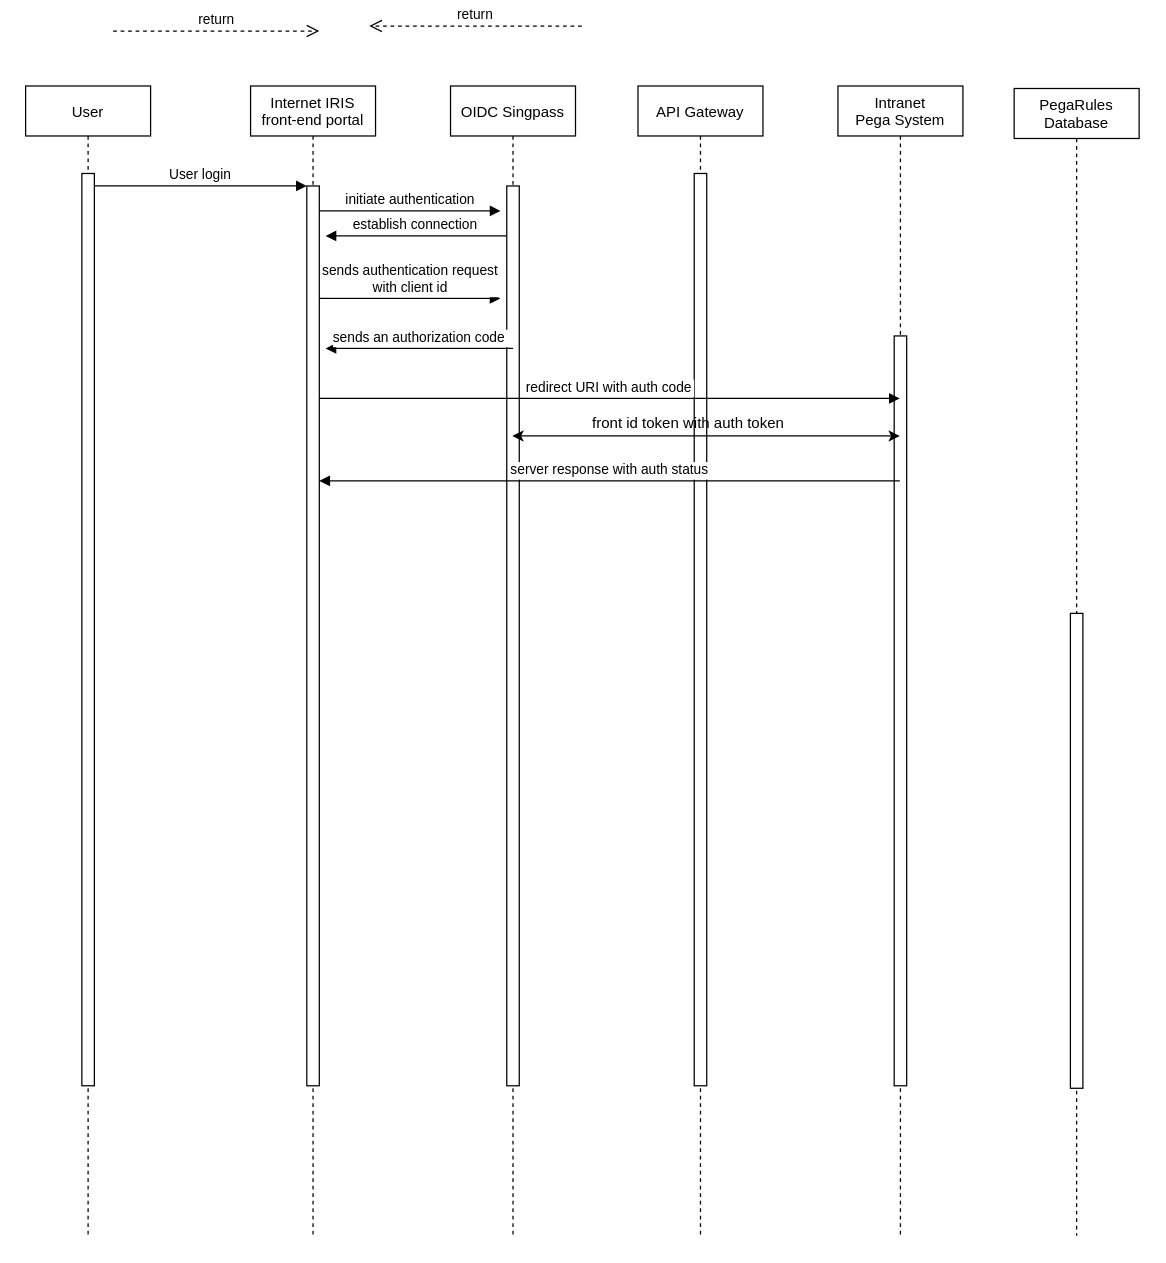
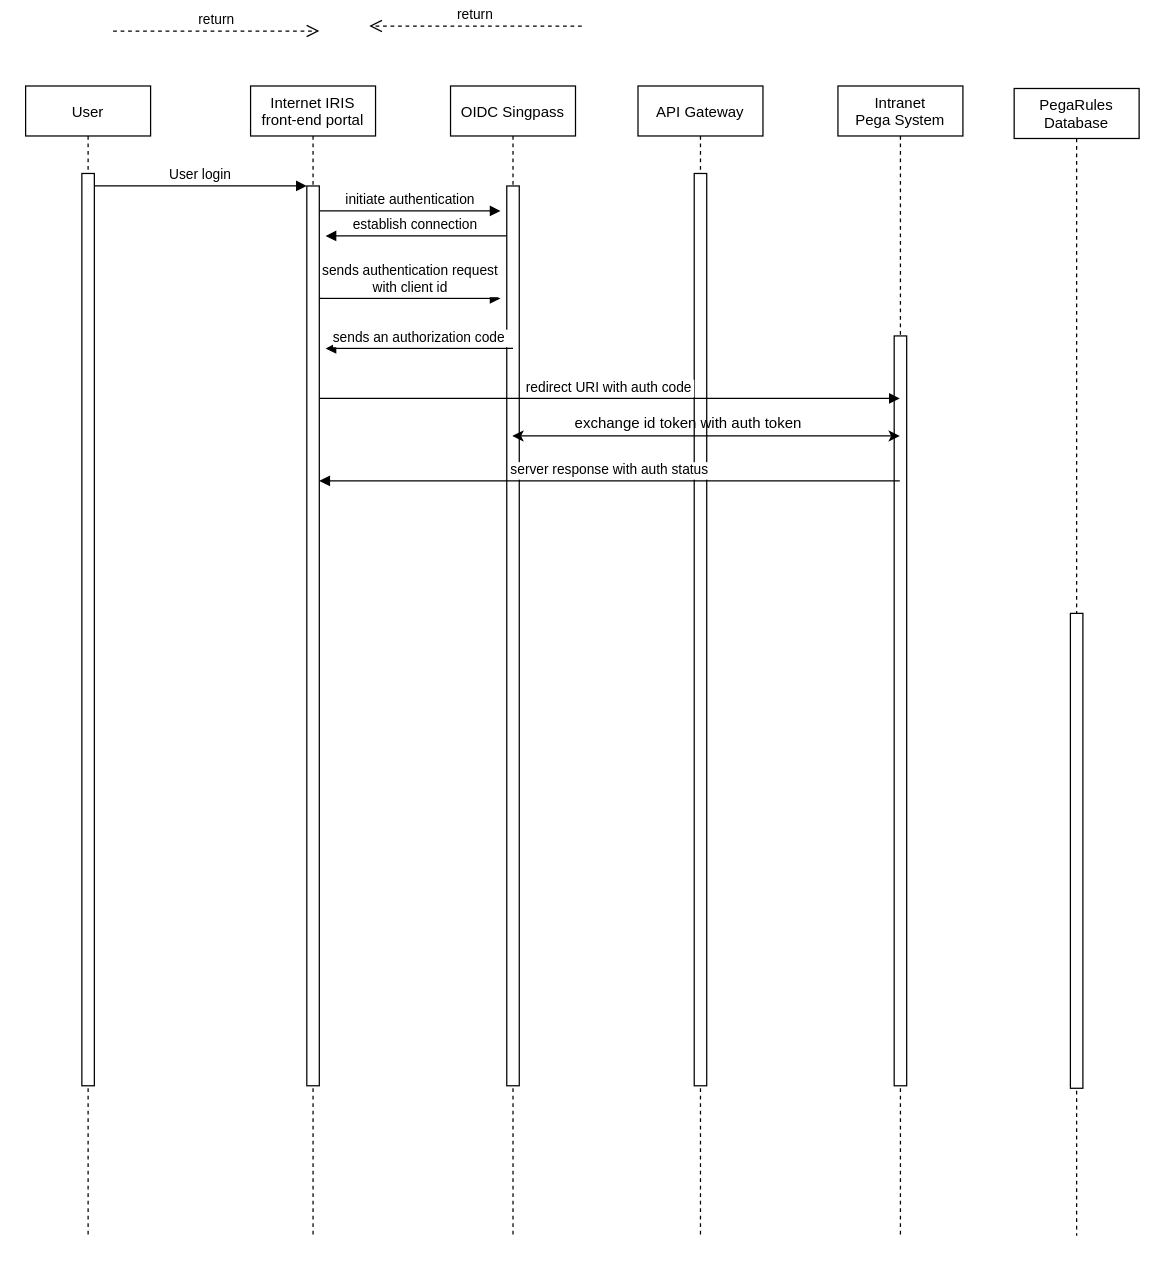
- <mxCell id="23" value="front id token with auth token" style="text;html=1;align=center;verticalAlign=middle;resizable=0;points=[];autosize=1;strokeColor=none;fillColor=none;" vertex="1" parent="1"><mxGeometry x="450" y="323" width="200" height="30" as="geometry" /></mxCell>
+ <mxCell id="23" value="exchange id token with auth token" style="text;html=1;align=center;verticalAlign=middle;resizable=0;points=[];autosize=1;strokeColor=none;fillColor=none;" vertex="1" parent="1"><mxGeometry x="450" y="323" width="200" height="30" as="geometry" /></mxCell>
